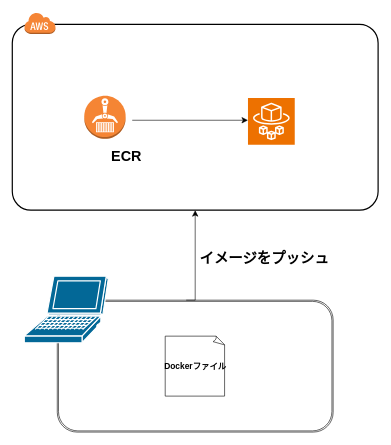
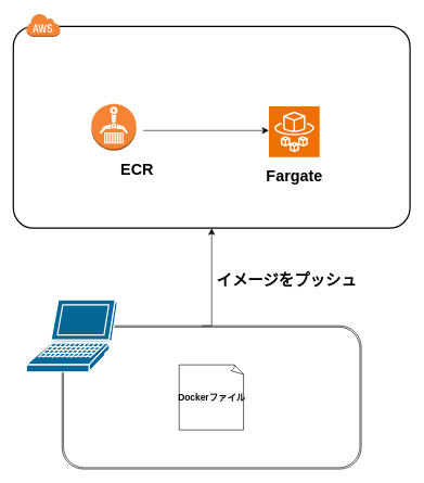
+ <mxCell id="13" value="Fargate" style="text;strokeColor=none;fillColor=none;html=1;fontSize=24;fontStyle=1;verticalAlign=middle;align=center;" vertex="1" parent="1"><mxGeometry x="402" y="250" width="100" height="40" as="geometry" /></mxCell>
